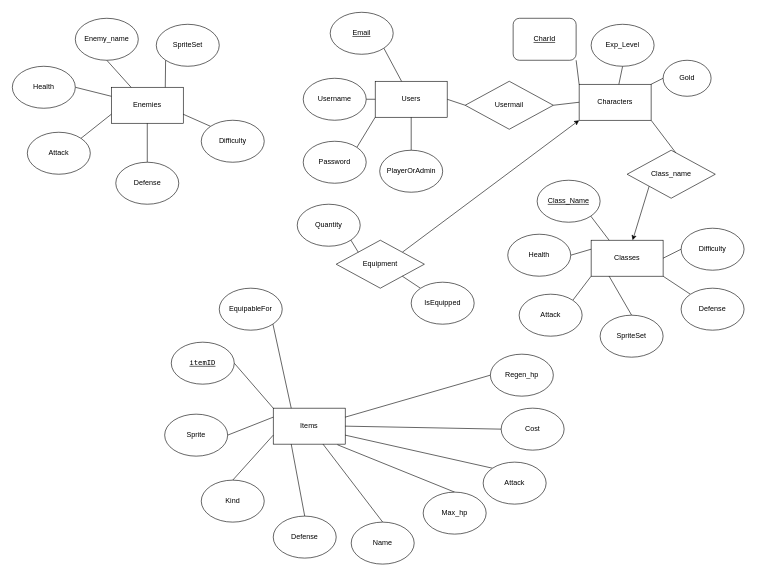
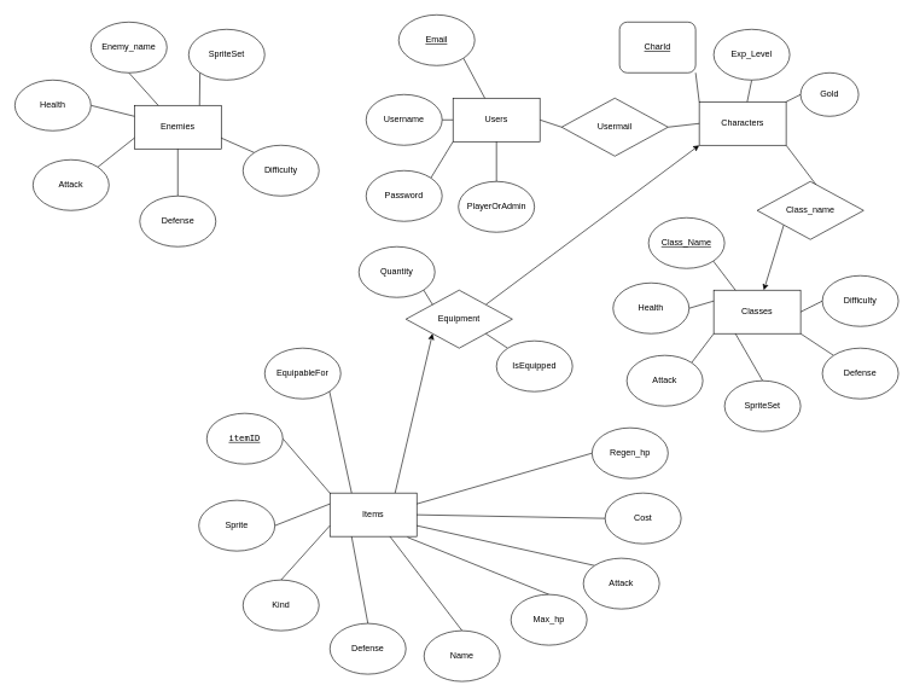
+ <mxCell id="37" style="rounded=0;orthogonalLoop=1;jettySize=auto;html=1;exitX=0.75;exitY=0;exitDx=0;exitDy=0;entryX=0;entryY=1;entryDx=0;entryDy=0;" edge="1" parent="1" source="38" target="60"><mxGeometry relative="1" as="geometry" /></mxCell>
